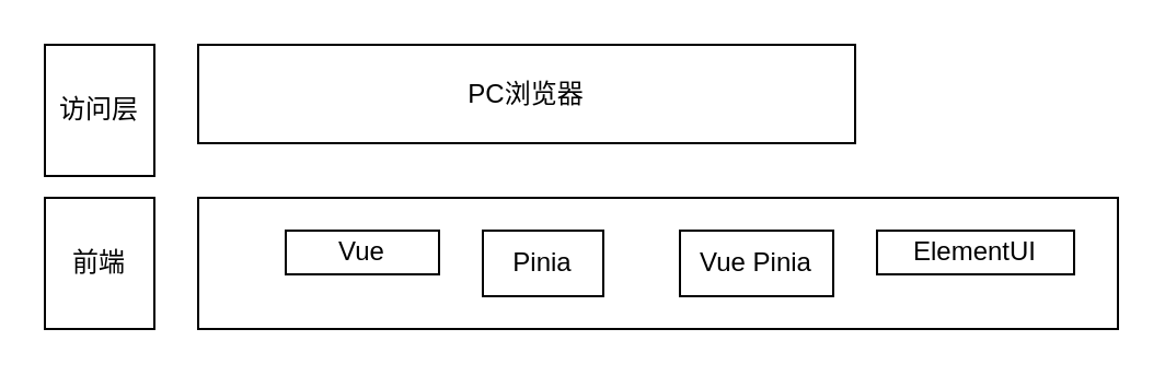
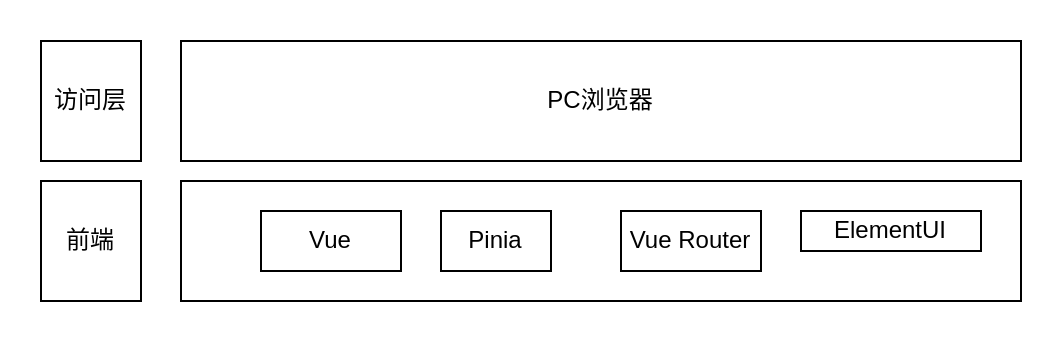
- <mxCell id="3" value="PC浏览器" style="rounded=0;whiteSpace=wrap;html=1;" parent="1" vertex="1"><mxGeometry x="90" y="20" width="300" height="45" as="geometry" /></mxCell>
+ <mxCell id="3" value="PC浏览器" style="rounded=0;whiteSpace=wrap;html=1;" parent="1" vertex="1"><mxGeometry x="90" y="20" width="420" height="60" as="geometry" /></mxCell>
- <mxCell id="6" value="Vue" style="rounded=0;whiteSpace=wrap;html=1;" parent="1" vertex="1"><mxGeometry x="130" y="105" width="70" height="20" as="geometry" /></mxCell>
+ <mxCell id="6" value="Vue" style="rounded=0;whiteSpace=wrap;html=1;" parent="1" vertex="1"><mxGeometry x="130" y="105" width="70" height="30" as="geometry" /></mxCell>
- <mxCell id="9" value="Vue Pinia" style="rounded=0;whiteSpace=wrap;html=1;" vertex="1" parent="1"><mxGeometry x="310" y="105" width="70" height="30" as="geometry" /></mxCell>
+ <mxCell id="9" value="Vue Router" style="rounded=0;whiteSpace=wrap;html=1;" vertex="1" parent="1"><mxGeometry x="310" y="105" width="70" height="30" as="geometry" /></mxCell>
